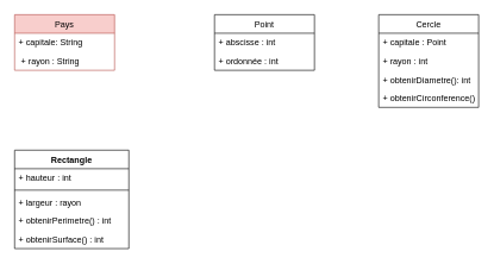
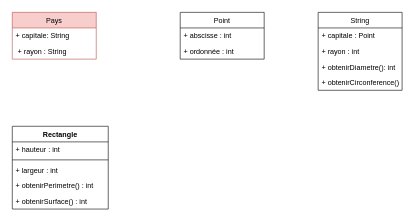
- <mxCell id="8" value="Cercle" style="swimlane;fontStyle=0;childLayout=stackLayout;horizontal=1;startSize=26;fillColor=none;horizontalStack=0;resizeParent=1;resizeParentMax=0;resizeLast=0;collapsible=1;marginBottom=0;" vertex="1" parent="1"><mxGeometry x="530" y="20" width="140" height="130" as="geometry" /></mxCell>
+ <mxCell id="8" value="String" style="swimlane;fontStyle=0;childLayout=stackLayout;horizontal=1;startSize=26;fillColor=none;horizontalStack=0;resizeParent=1;resizeParentMax=0;resizeLast=0;collapsible=1;marginBottom=0;" vertex="1" parent="1"><mxGeometry x="530" y="20" width="140" height="130" as="geometry" /></mxCell>
- <mxCell id="16" value="+ largeur : rayon" style="text;strokeColor=none;fillColor=none;align=left;verticalAlign=top;spacingLeft=4;spacingRight=4;overflow=hidden;rotatable=0;points=[[0,0.5],[1,0.5]];portConstraint=eastwest;" vertex="1" parent="13"><mxGeometry y="60" width="160" height="26" as="geometry" /></mxCell>
+ <mxCell id="16" value="+ largeur : int" style="text;strokeColor=none;fillColor=none;align=left;verticalAlign=top;spacingLeft=4;spacingRight=4;overflow=hidden;rotatable=0;points=[[0,0.5],[1,0.5]];portConstraint=eastwest;" vertex="1" parent="13"><mxGeometry y="60" width="160" height="26" as="geometry" /></mxCell>
